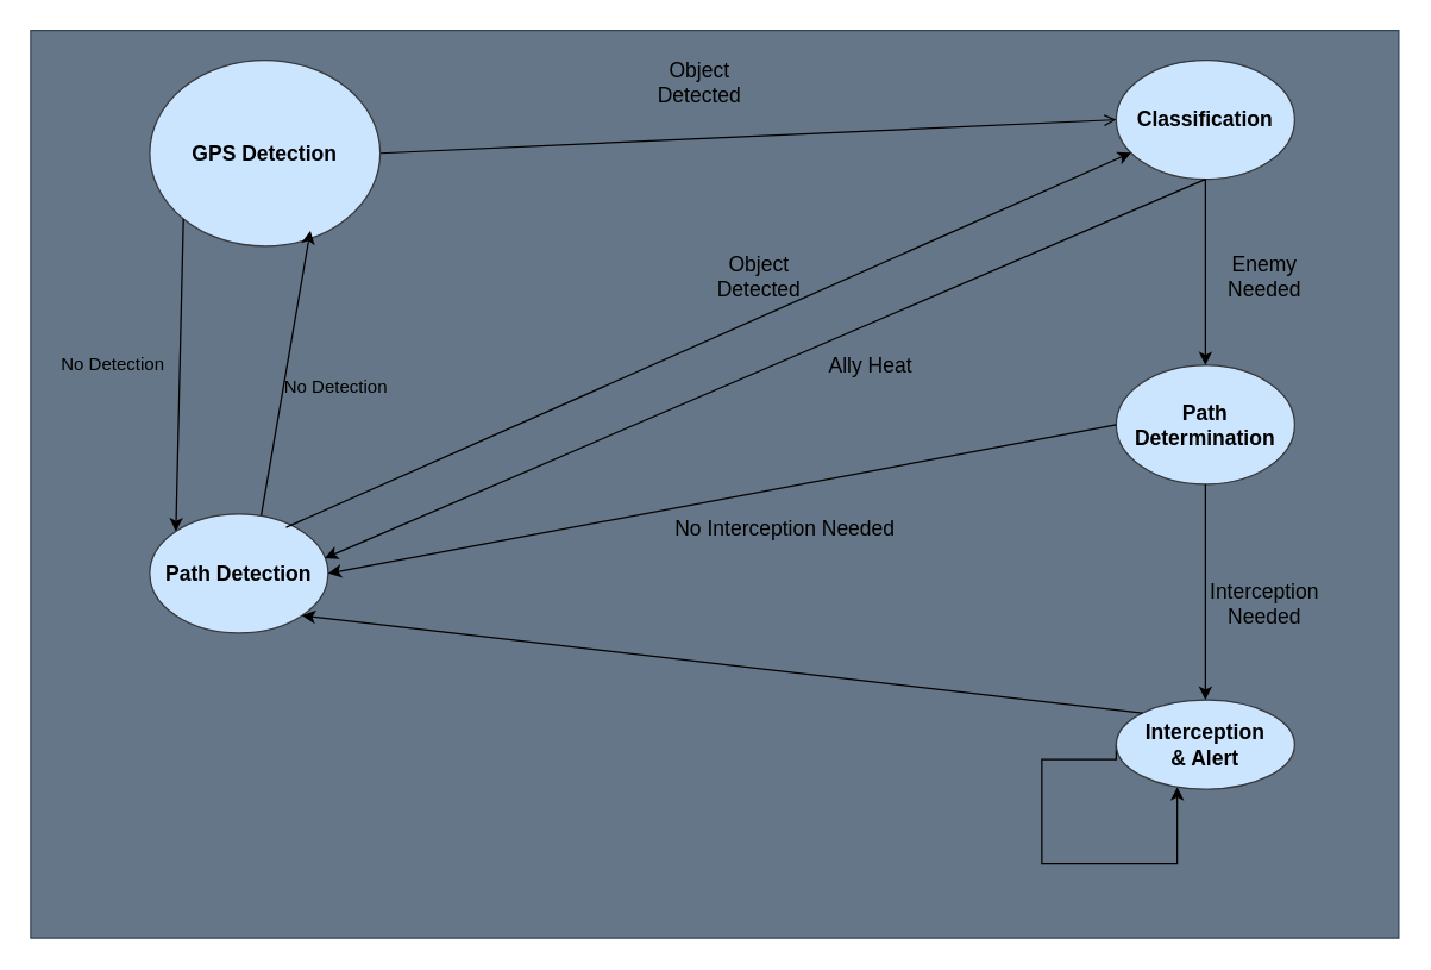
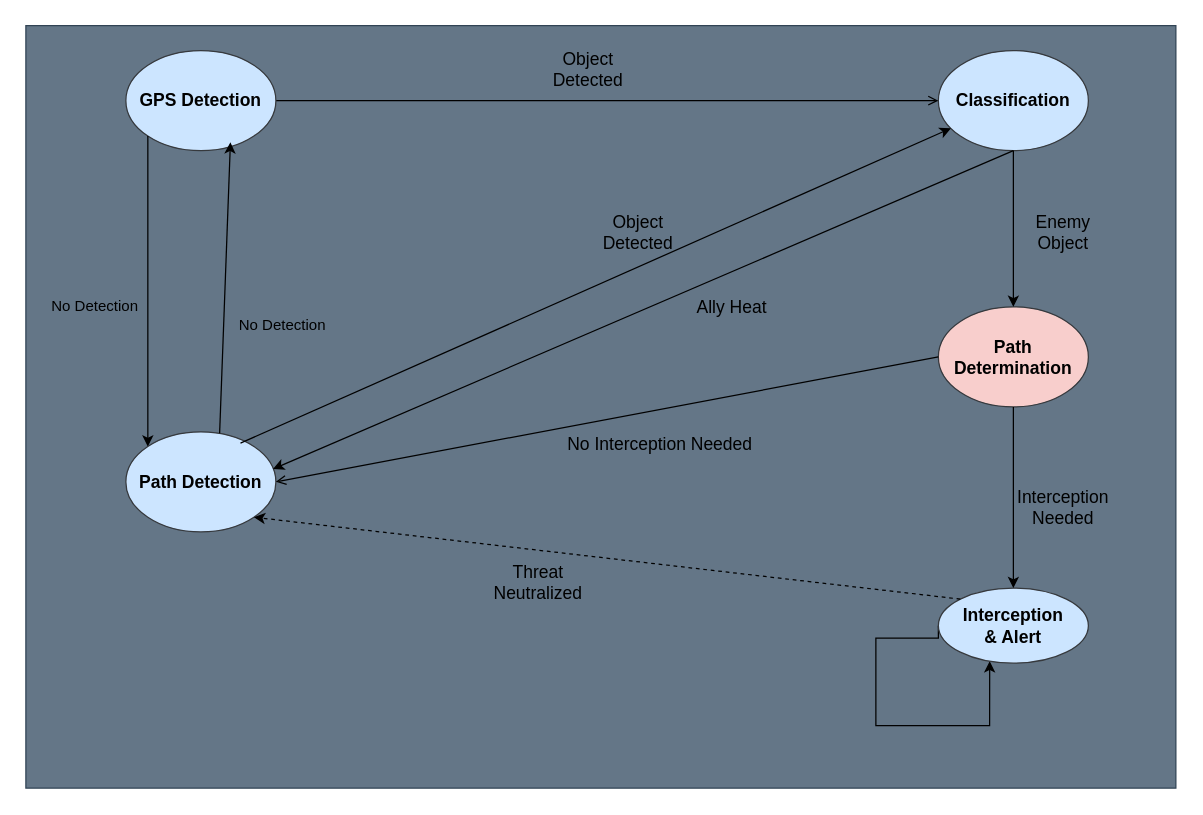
- <mxCell id="20" value="&lt;b style=&quot;font-size: 14px;&quot;&gt;GPS Detection&lt;/b&gt;" style="ellipse;whiteSpace=wrap;html=1;fillColor=#cce5ff;strokeColor=#36393d;fontSize=14;" vertex="1" parent="1"><mxGeometry x="100" y="40" width="155" height="125" as="geometry" /></mxCell>
+ <mxCell id="20" value="&lt;b style=&quot;font-size: 14px;&quot;&gt;GPS Detection&lt;/b&gt;" style="ellipse;whiteSpace=wrap;html=1;fillColor=#cce5ff;strokeColor=#36393d;fontSize=14;" vertex="1" parent="1"><mxGeometry x="100" y="40" width="120" height="80" as="geometry" /></mxCell>
- <mxCell id="13" value="Enemy Needed" style="text;html=1;align=center;verticalAlign=middle;whiteSpace=wrap;rounded=0;strokeWidth=1;fontSize=14;" vertex="1" parent="1"><mxGeometry x="820" y="170" width="60" height="30" as="geometry" /></mxCell>
+ <mxCell id="13" value="Enemy Object" style="text;html=1;align=center;verticalAlign=middle;whiteSpace=wrap;rounded=0;strokeWidth=1;fontSize=14;" vertex="1" parent="1"><mxGeometry x="820" y="170" width="60" height="30" as="geometry" /></mxCell>
- <mxCell id="4" value="&lt;b style=&quot;font-size: 14px;&quot;&gt;Path Determination&lt;/b&gt;" style="ellipse;whiteSpace=wrap;html=1;fillColor=#cce5ff;strokeColor=#36393d;fontSize=14;" vertex="1" parent="1"><mxGeometry x="750" y="245" width="120" height="80" as="geometry" /></mxCell>
+ <mxCell id="4" value="&lt;b style=&quot;font-size: 14px;&quot;&gt;Path Determination&lt;/b&gt;" style="ellipse;whiteSpace=wrap;html=1;fillColor=#f8cecc;strokeColor=#36393d;fontSize=14;" vertex="1" parent="1"><mxGeometry x="750" y="245" width="120" height="80" as="geometry" /></mxCell>
- <mxCell id="18" value="" style="endArrow=classic;html=1;rounded=0;exitX=0;exitY=0.5;exitDx=0;exitDy=0;entryX=1;entryY=0.5;entryDx=0;entryDy=0;" edge="1" parent="1" source="4" target="8"><mxGeometry width="50" height="50" relative="1" as="geometry"><mxPoint x="350" y="320" as="sourcePoint" /><mxPoint x="400" y="270" as="targetPoint" /></mxGeometry></mxCell>
+ <mxCell id="18" value="" style="endArrow=open;html=1;rounded=0;exitX=0;exitY=0.5;exitDx=0;exitDy=0;entryX=1;entryY=0.5;entryDx=0;entryDy=0;" edge="1" parent="1" source="4" target="8"><mxGeometry width="50" height="50" relative="1" as="geometry"><mxPoint x="350" y="320" as="sourcePoint" /><mxPoint x="400" y="270" as="targetPoint" /></mxGeometry></mxCell>
- <mxCell id="17" value="" style="endArrow=classic;html=1;rounded=0;exitX=0;exitY=0;exitDx=0;exitDy=0;entryX=1;entryY=1;entryDx=0;entryDy=0;" edge="1" parent="1" source="6" target="8"><mxGeometry width="50" height="50" relative="1" as="geometry"><mxPoint x="350" y="320" as="sourcePoint" /><mxPoint x="400" y="270" as="targetPoint" /></mxGeometry></mxCell>
+ <mxCell id="17" value="" style="endArrow=classic;html=1;rounded=0;exitX=0;exitY=0;exitDx=0;exitDy=0;entryX=1;entryY=1;entryDx=0;entryDy=0;dashed=1;" edge="1" parent="1" source="6" target="8"><mxGeometry width="50" height="50" relative="1" as="geometry"><mxPoint x="350" y="320" as="sourcePoint" /><mxPoint x="400" y="270" as="targetPoint" /></mxGeometry></mxCell>
+ <mxCell id="15" value="Threat Neutralized" style="text;html=1;align=center;verticalAlign=middle;whiteSpace=wrap;rounded=0;strokeWidth=1;fontSize=14;" vertex="1" parent="1"><mxGeometry x="400" y="450" width="60" height="30" as="geometry" /></mxCell>
